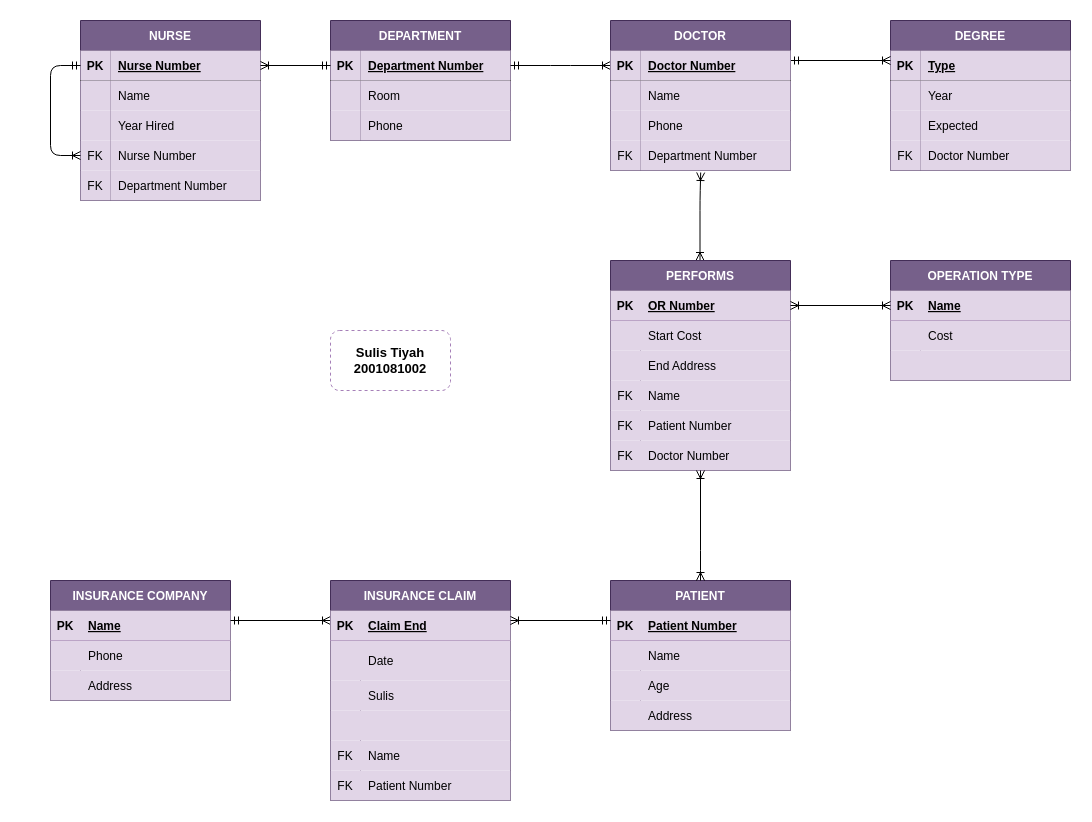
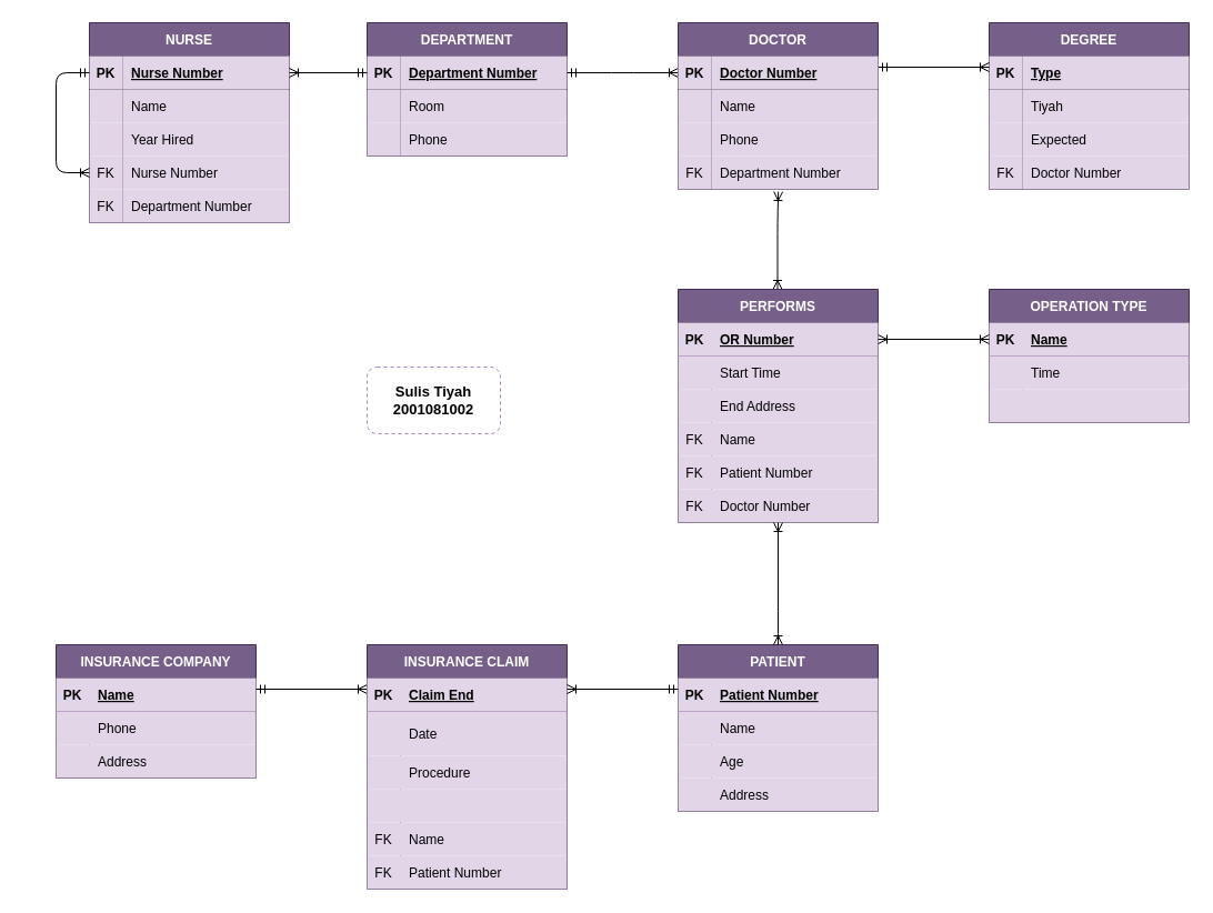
- <mxCell id="34" value="Year" style="shape=partialRectangle;connectable=0;fillColor=#e1d5e7;top=0;left=0;bottom=0;right=0;align=left;spacingLeft=6;overflow=hidden;strokeColor=#9673a6;" parent="32" vertex="1"><mxGeometry x="30" width="150" height="30" as="geometry" /></mxCell>
+ <mxCell id="34" value="Tiyah" style="shape=partialRectangle;connectable=0;fillColor=#e1d5e7;top=0;left=0;bottom=0;right=0;align=left;spacingLeft=6;overflow=hidden;strokeColor=#9673a6;" parent="32" vertex="1"><mxGeometry x="30" width="150" height="30" as="geometry" /></mxCell>
- <mxCell id="116" value="Start Cost" style="shape=partialRectangle;connectable=0;fillColor=none;top=0;left=0;bottom=0;right=0;align=left;spacingLeft=6;overflow=hidden;" parent="114" vertex="1"><mxGeometry x="30" width="150" height="30" as="geometry" /></mxCell>
+ <mxCell id="116" value="Start Time" style="shape=partialRectangle;connectable=0;fillColor=none;top=0;left=0;bottom=0;right=0;align=left;spacingLeft=6;overflow=hidden;" parent="114" vertex="1"><mxGeometry x="30" width="150" height="30" as="geometry" /></mxCell>
- <mxCell id="47" value="Cost" style="shape=partialRectangle;connectable=0;fillColor=none;top=0;left=0;bottom=0;right=0;align=left;spacingLeft=6;overflow=hidden;" parent="45" vertex="1"><mxGeometry x="30" width="150" height="30" as="geometry" /></mxCell>
+ <mxCell id="47" value="Time" style="shape=partialRectangle;connectable=0;fillColor=none;top=0;left=0;bottom=0;right=0;align=left;spacingLeft=6;overflow=hidden;" parent="45" vertex="1"><mxGeometry x="30" width="150" height="30" as="geometry" /></mxCell>
- <mxCell id="101" value="Sulis" style="shape=partialRectangle;connectable=0;fillColor=none;top=0;left=0;bottom=0;right=0;align=left;spacingLeft=6;overflow=hidden;" parent="99" vertex="1"><mxGeometry x="30" width="150" height="30" as="geometry" /></mxCell>
+ <mxCell id="101" value="Procedure" style="shape=partialRectangle;connectable=0;fillColor=none;top=0;left=0;bottom=0;right=0;align=left;spacingLeft=6;overflow=hidden;" parent="99" vertex="1"><mxGeometry x="30" width="150" height="30" as="geometry" /></mxCell>
